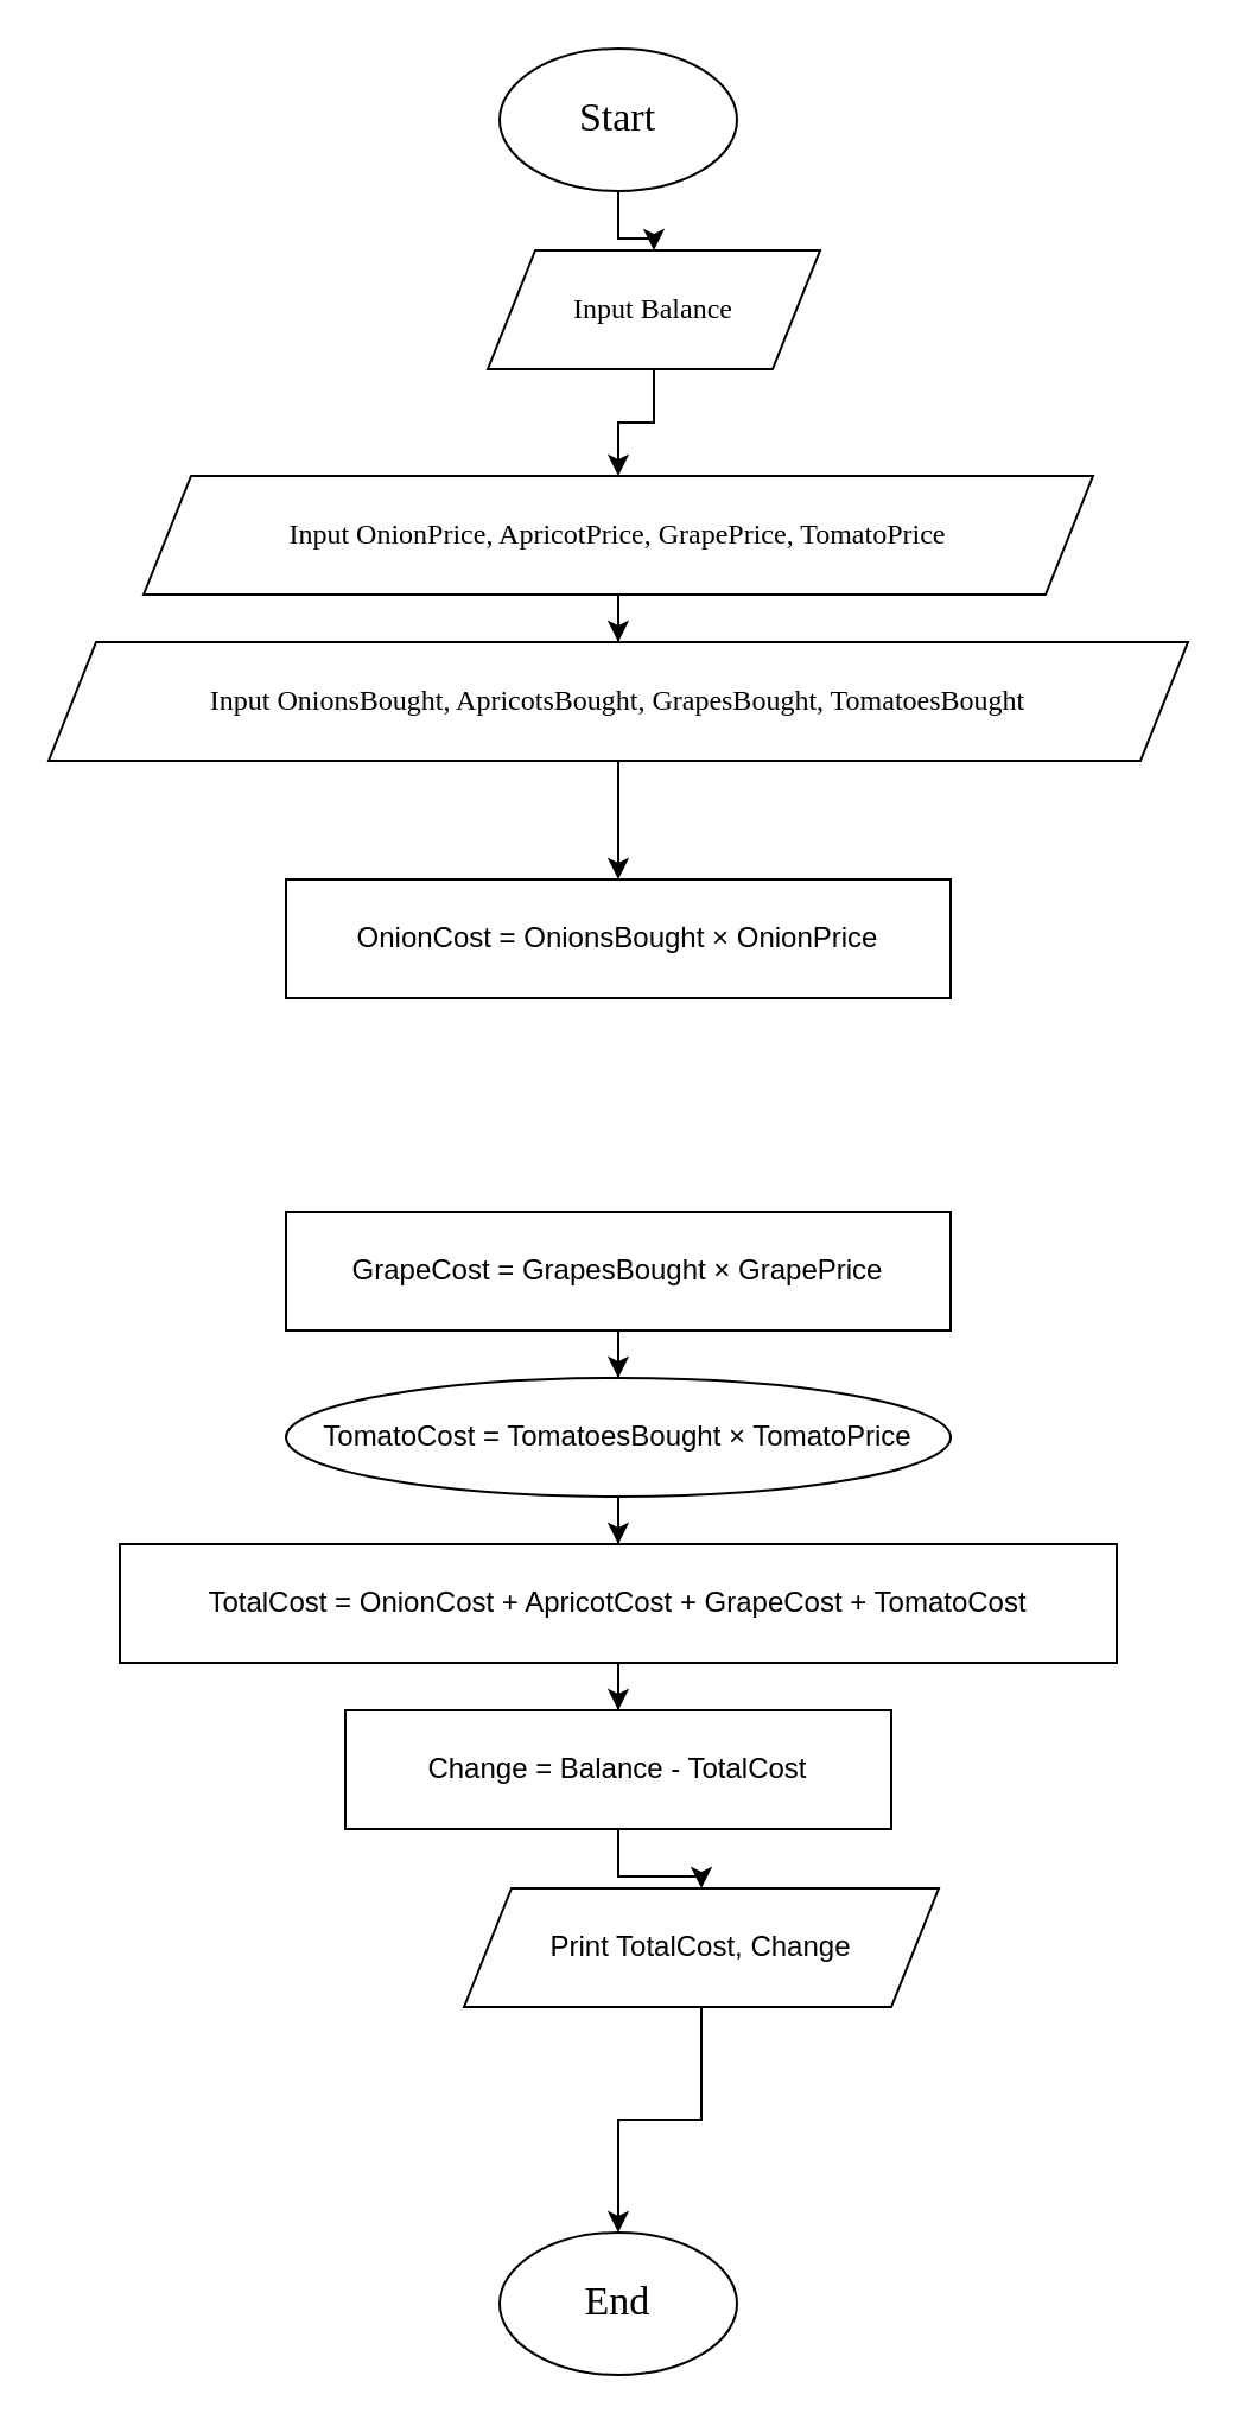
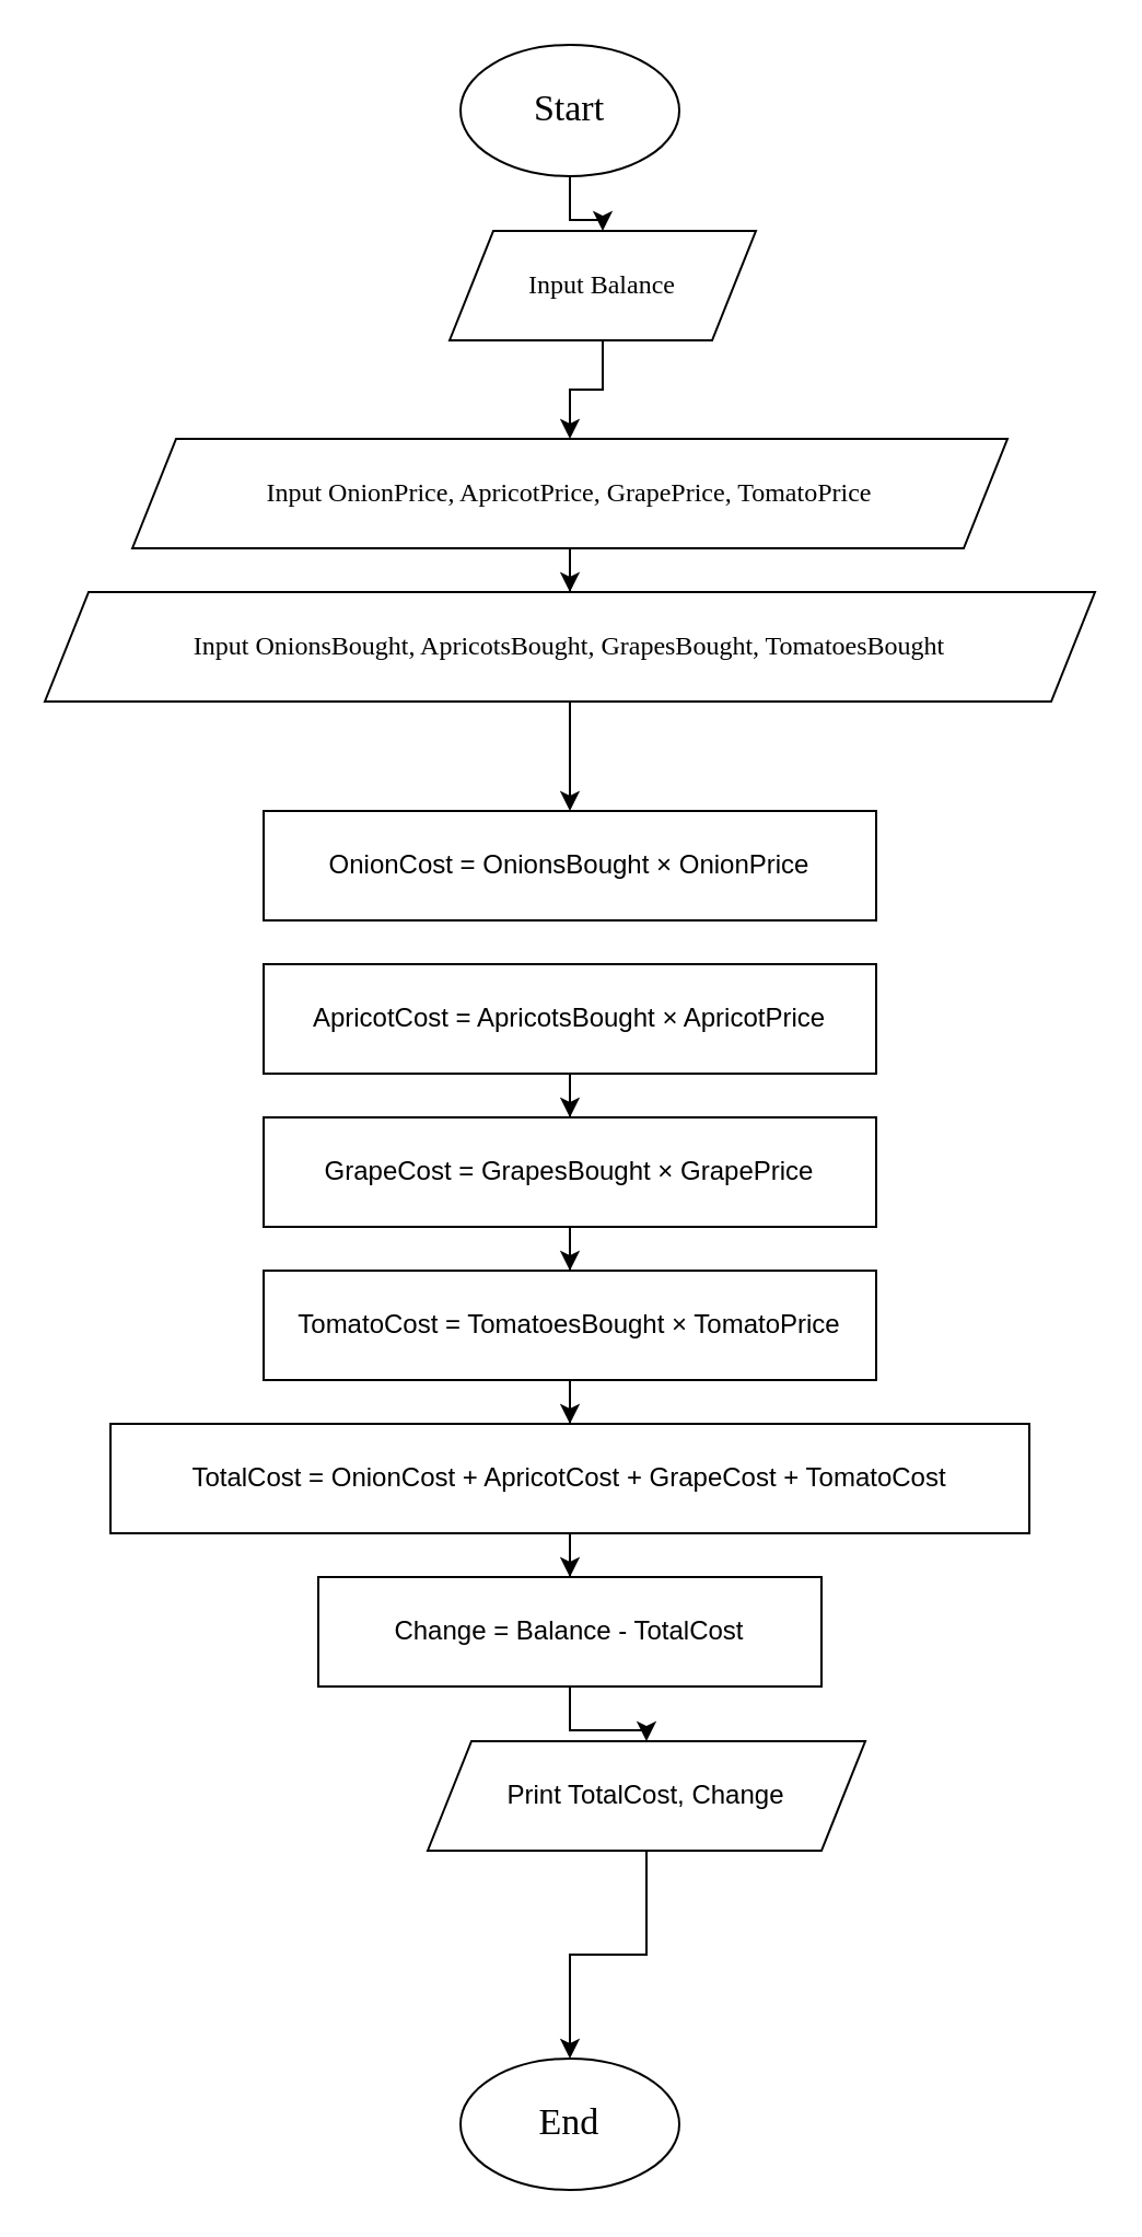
+ <mxCell id="13" value="ApricotCost = ApricotsBought × ApricotPrice" style="rounded=0;whiteSpace=wrap;html=1;" vertex="1" parent="1"><mxGeometry x="120" y="440" width="280" height="50" as="geometry" /></mxCell>
+ <mxCell id="12" value="" style="edgeStyle=orthogonalEdgeStyle;rounded=0;orthogonalLoop=1;jettySize=auto;html=1;" edge="1" parent="1" source="13" target="15"><mxGeometry relative="1" as="geometry" /></mxCell>
- <mxCell id="17" value="TomatoCost = TomatoesBought × TomatoPrice" style="ellipse;whiteSpace=wrap;html=1;" vertex="1" parent="1"><mxGeometry x="120" y="580" width="280" height="50" as="geometry" /></mxCell>
+ <mxCell id="17" value="TomatoCost = TomatoesBought × TomatoPrice" style="rounded=0;whiteSpace=wrap;html=1;" vertex="1" parent="1"><mxGeometry x="120" y="580" width="280" height="50" as="geometry" /></mxCell>
